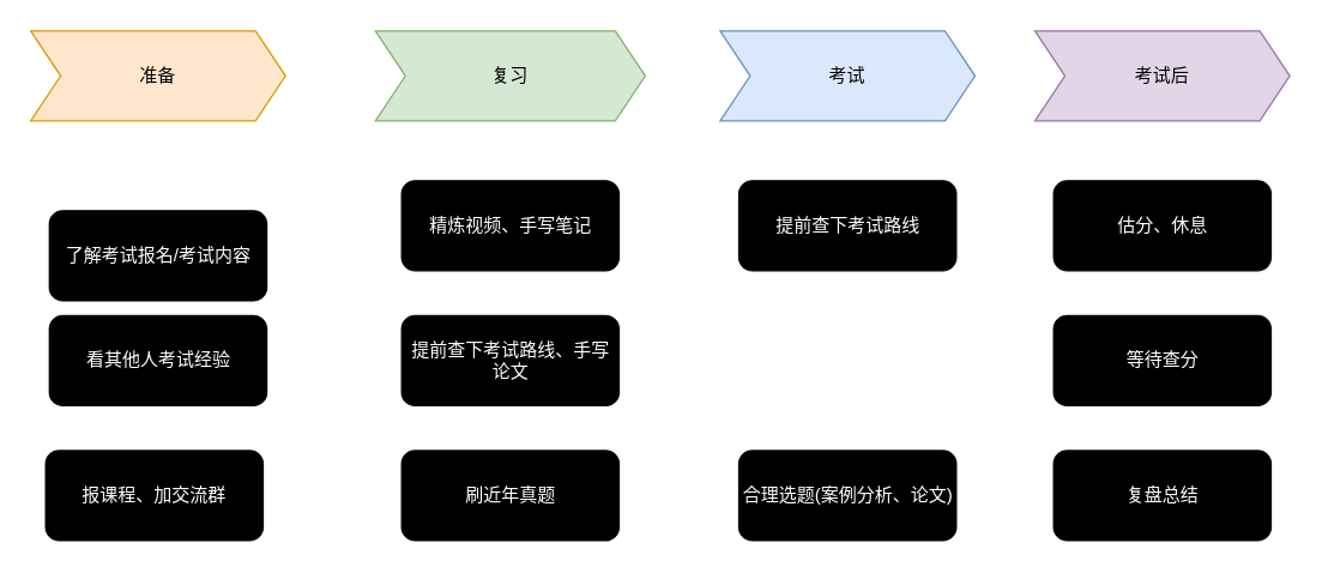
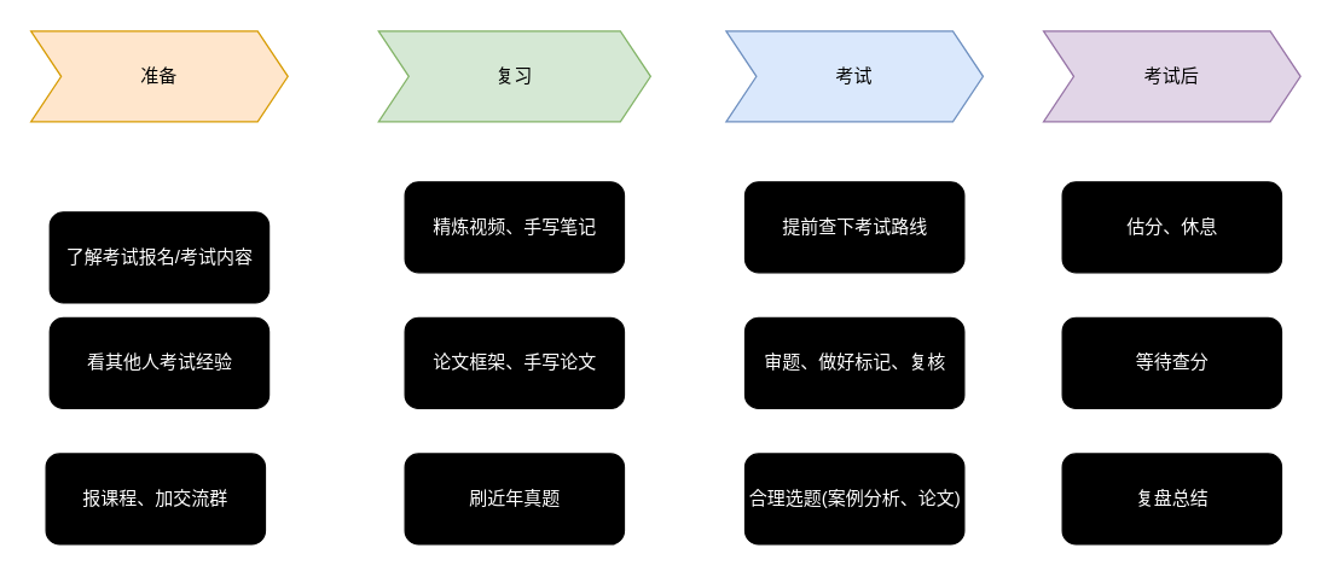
- <mxCell id="10" value="提前查下考试路线、手写论文" style="rounded=1;whiteSpace=wrap;html=1;fillColor=#000000;fontColor=#FFFFFF;" parent="1" vertex="1"><mxGeometry x="267.5" y="210" width="145" height="60" as="geometry" /></mxCell>
+ <mxCell id="10" value="论文框架、手写论文" style="rounded=1;whiteSpace=wrap;html=1;fillColor=#000000;fontColor=#FFFFFF;" parent="1" vertex="1"><mxGeometry x="267.5" y="210" width="145" height="60" as="geometry" /></mxCell>
+ <mxCell id="13" value="审题、做好标记、复核" style="rounded=1;whiteSpace=wrap;html=1;fillColor=#000000;fontColor=#FFFFFF;" vertex="1" parent="1"><mxGeometry x="492.5" y="210" width="145" height="60" as="geometry" /></mxCell>
